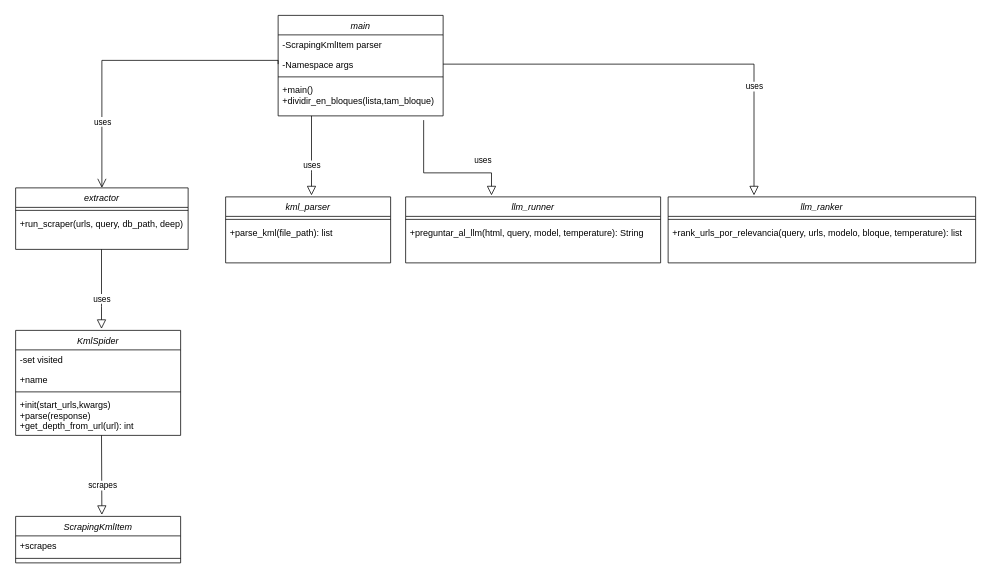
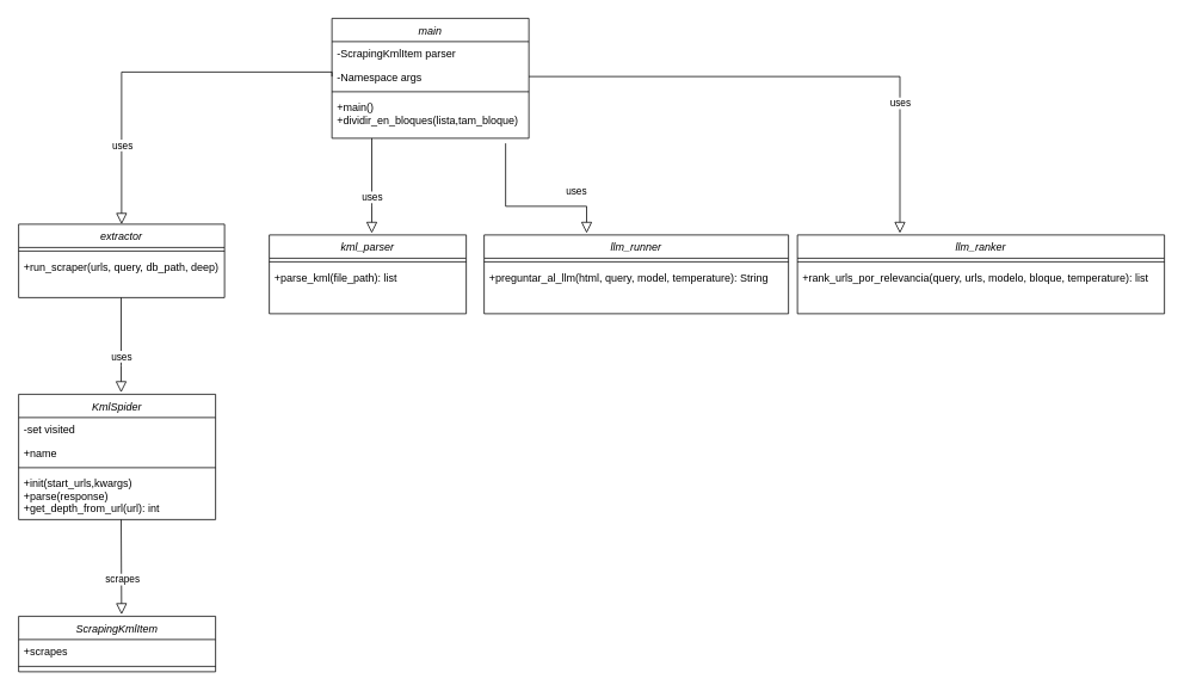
- <mxCell id="7" value="" style="endArrow=open;endSize=10;endFill=0;shadow=0;strokeWidth=1;rounded=0;curved=0;edgeStyle=elbowEdgeStyle;elbow=vertical;exitX=0;exitY=0.5;exitDx=0;exitDy=0;entryX=0.5;entryY=0;entryDx=0;entryDy=0;" parent="1" source="4" target="9" edge="1"><mxGeometry width="160" relative="1" as="geometry"><mxPoint x="590" y="230" as="sourcePoint" /><mxPoint x="135" y="240" as="targetPoint" /><Array as="points"><mxPoint x="230" y="80" /></Array></mxGeometry></mxCell>
+ <mxCell id="7" value="" style="endArrow=block;endSize=10;endFill=0;shadow=0;strokeWidth=1;rounded=0;curved=0;edgeStyle=elbowEdgeStyle;elbow=vertical;exitX=0;exitY=0.5;exitDx=0;exitDy=0;entryX=0.5;entryY=0;entryDx=0;entryDy=0;" parent="1" source="4" target="9" edge="1"><mxGeometry width="160" relative="1" as="geometry"><mxPoint x="590" y="230" as="sourcePoint" /><mxPoint x="135" y="240" as="targetPoint" /><Array as="points"><mxPoint x="230" y="80" /></Array></mxGeometry></mxCell>
